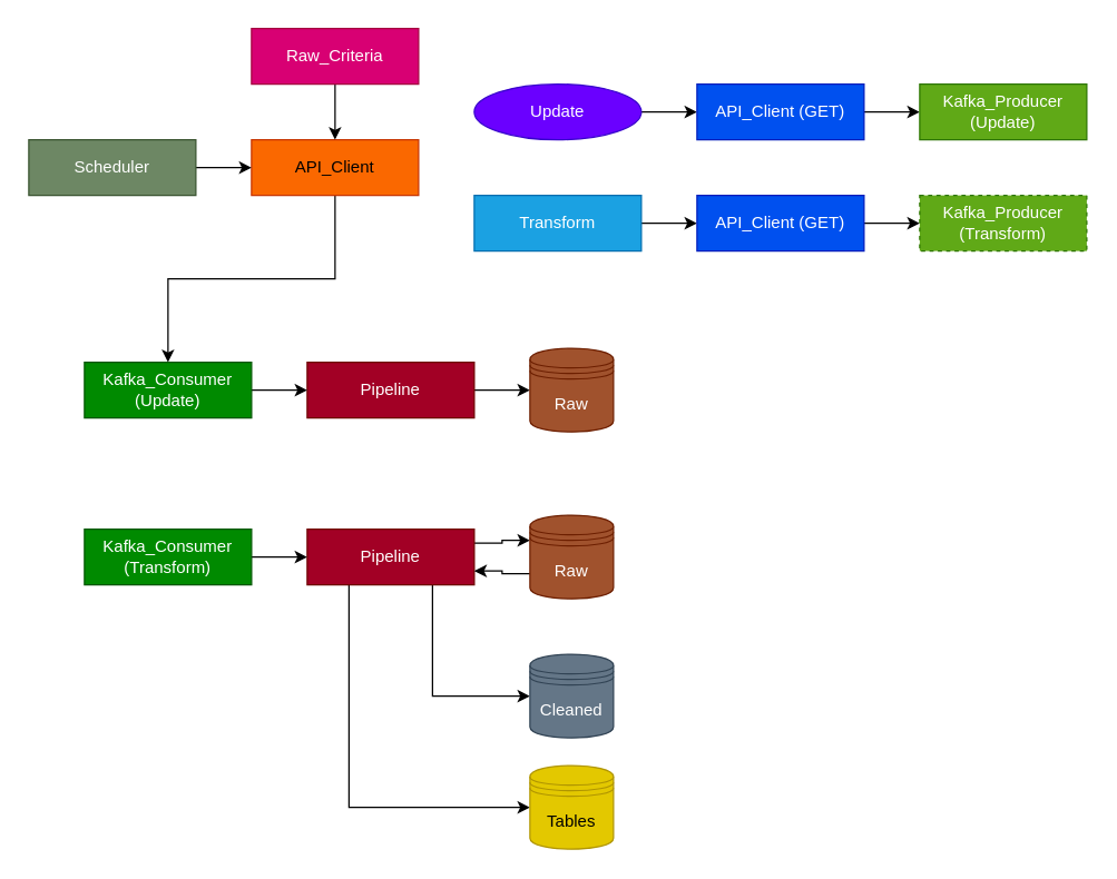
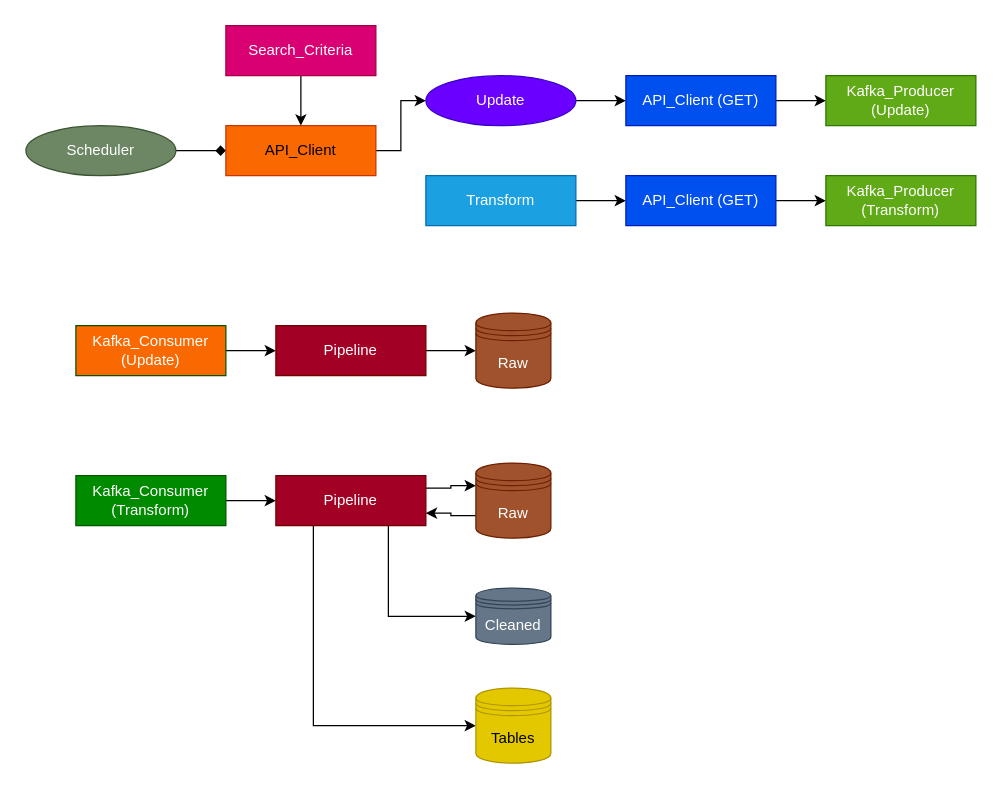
- <mxCell id="7" value="Raw_Criteria" style="rounded=0;whiteSpace=wrap;html=1;fillColor=#d80073;fontColor=#ffffff;strokeColor=#A50040;" vertex="1" parent="1"><mxGeometry x="180" y="20" width="120" height="40" as="geometry" /></mxCell>
+ <mxCell id="7" value="Search_Criteria" style="rounded=0;whiteSpace=wrap;html=1;fillColor=#d80073;fontColor=#ffffff;strokeColor=#A50040;" vertex="1" parent="1"><mxGeometry x="180" y="20" width="120" height="40" as="geometry" /></mxCell>
- <mxCell id="9" value="Scheduler" style="rounded=0;whiteSpace=wrap;html=1;fillColor=#6d8764;fontColor=#ffffff;strokeColor=#3A5431;" vertex="1" parent="1"><mxGeometry x="20" y="100" width="120" height="40" as="geometry" /></mxCell>
+ <mxCell id="9" value="Scheduler" style="ellipse;whiteSpace=wrap;html=1;fillColor=#6d8764;fontColor=#ffffff;strokeColor=#3A5431;" vertex="1" parent="1"><mxGeometry x="20" y="100" width="120" height="40" as="geometry" /></mxCell>
- <mxCell id="8" style="edgeStyle=orthogonalEdgeStyle;rounded=0;orthogonalLoop=1;jettySize=auto;html=1;entryX=0;entryY=0.5;entryDx=0;entryDy=0;" edge="1" parent="1" source="9" target="5"><mxGeometry relative="1" as="geometry" /></mxCell>
+ <mxCell id="8" style="edgeStyle=orthogonalEdgeStyle;rounded=0;orthogonalLoop=1;jettySize=auto;html=1;entryX=0;entryY=0.5;entryDx=0;entryDy=0;endArrow=diamond;" edge="1" parent="1" source="9" target="5"><mxGeometry relative="1" as="geometry" /></mxCell>
- <mxCell id="19" value="Kafka_Producer&lt;div&gt;(Transform)&lt;/div&gt;" style="rounded=0;whiteSpace=wrap;html=1;fillColor=#60a917;fontColor=#ffffff;strokeColor=#2D7600;dashed=1;" vertex="1" parent="1"><mxGeometry x="660" y="140" width="120" height="40" as="geometry" /></mxCell>
+ <mxCell id="19" value="Kafka_Producer&lt;div&gt;(Transform)&lt;/div&gt;" style="rounded=0;whiteSpace=wrap;html=1;fillColor=#60a917;fontColor=#ffffff;strokeColor=#2D7600;" vertex="1" parent="1"><mxGeometry x="660" y="140" width="120" height="40" as="geometry" /></mxCell>
- <mxCell id="4" style="edgeStyle=orthogonalEdgeStyle;rounded=0;orthogonalLoop=1;jettySize=auto;html=1;" edge="1" parent="1" source="5" target="22"><mxGeometry relative="1" as="geometry" /></mxCell>
+ <mxCell id="4" style="edgeStyle=orthogonalEdgeStyle;rounded=0;orthogonalLoop=1;jettySize=auto;html=1;entryX=0;entryY=0.5;entryDx=0;entryDy=0;" edge="1" parent="1" source="5" target="11"><mxGeometry relative="1" as="geometry" /></mxCell>
- <mxCell id="22" value="Kafka_Consumer&lt;div&gt;(Update)&lt;/div&gt;" style="rounded=0;whiteSpace=wrap;html=1;fillColor=#008a00;fontColor=#ffffff;strokeColor=#005700;" vertex="1" parent="1"><mxGeometry x="60" y="260" width="120" height="40" as="geometry" /></mxCell>
+ <mxCell id="22" value="Kafka_Consumer&lt;div&gt;(Update)&lt;/div&gt;" style="rounded=0;whiteSpace=wrap;html=1;fillColor=#fa6800;fontColor=#ffffff;strokeColor=#005700;" vertex="1" parent="1"><mxGeometry x="60" y="260" width="120" height="40" as="geometry" /></mxCell>
- <mxCell id="31" value="Cleaned" style="shape=datastore;whiteSpace=wrap;html=1;fillColor=#647687;fontColor=#ffffff;strokeColor=#314354;" vertex="1" parent="1"><mxGeometry x="380" y="470" width="60" height="60" as="geometry" /></mxCell>
+ <mxCell id="31" value="Cleaned" style="shape=datastore;whiteSpace=wrap;html=1;fillColor=#647687;fontColor=#ffffff;strokeColor=#314354;" vertex="1" parent="1"><mxGeometry x="380" y="470" width="60" height="45" as="geometry" /></mxCell>
